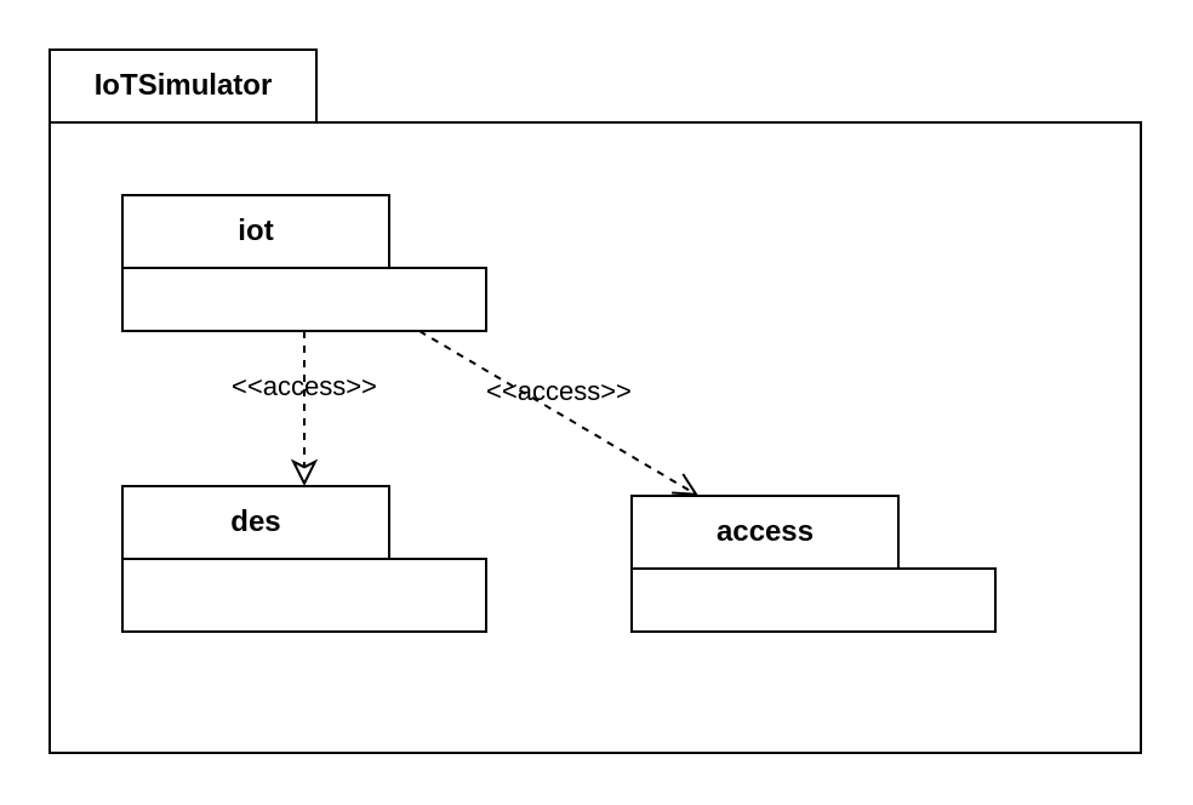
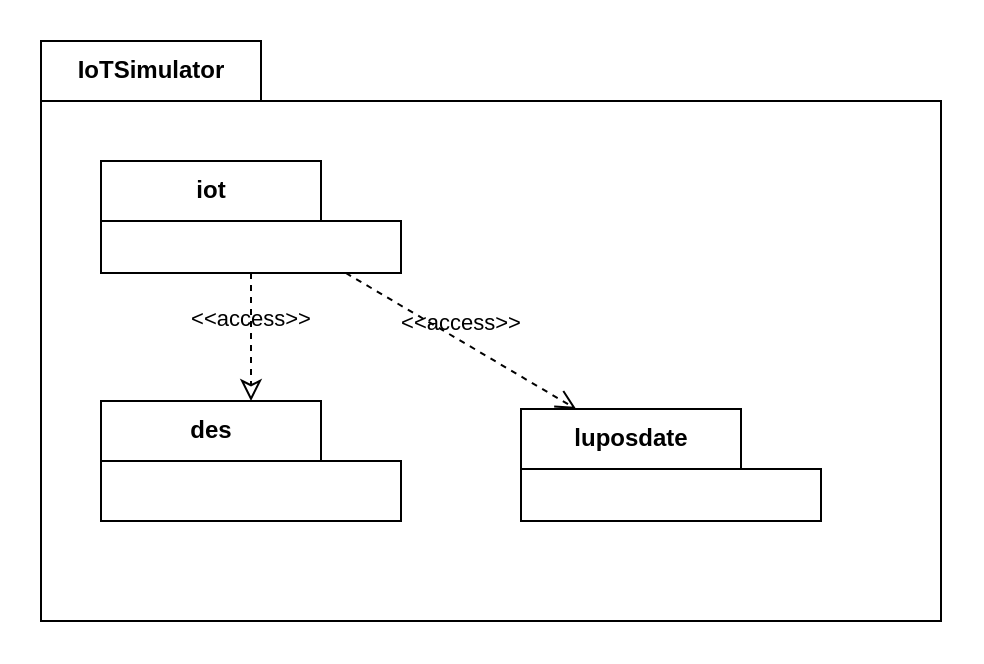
- <mxCell id="5" value="access" style="shape=folder;fontStyle=1;tabWidth=110;tabHeight=30;tabPosition=left;html=1;boundedLbl=1;labelInHeader=1;container=1;collapsible=0;recursiveResize=0;" parent="2" vertex="1"><mxGeometry x="240" y="184" width="150" height="56" as="geometry" /></mxCell>
+ <mxCell id="5" value="luposdate" style="shape=folder;fontStyle=1;tabWidth=110;tabHeight=30;tabPosition=left;html=1;boundedLbl=1;labelInHeader=1;container=1;collapsible=0;recursiveResize=0;" parent="2" vertex="1"><mxGeometry x="240" y="184" width="150" height="56" as="geometry" /></mxCell>
